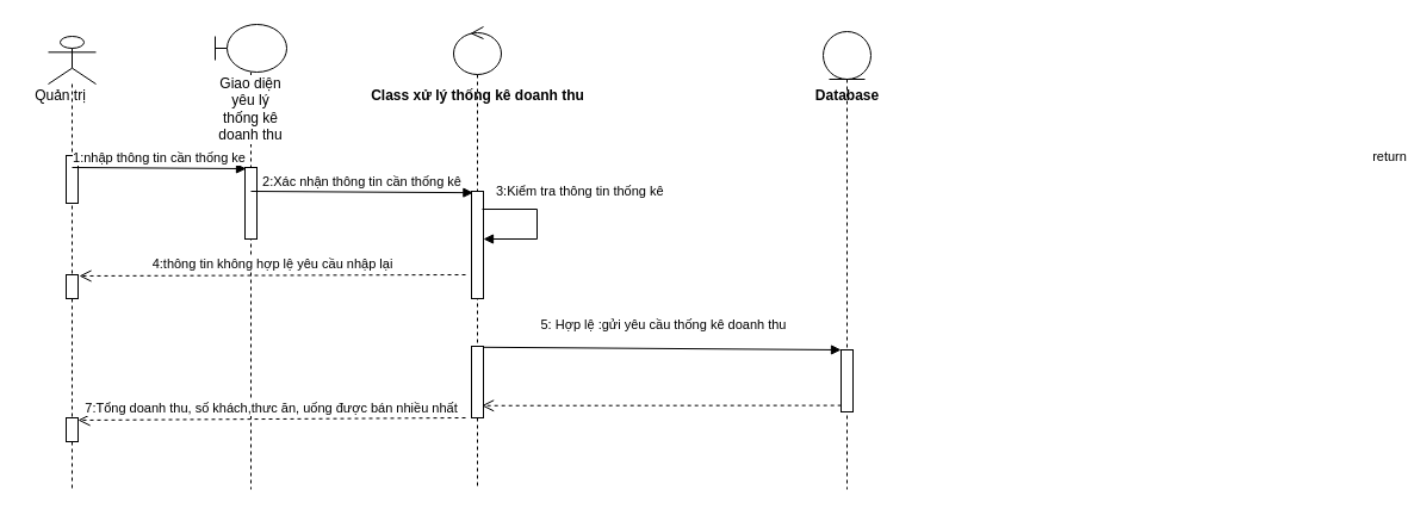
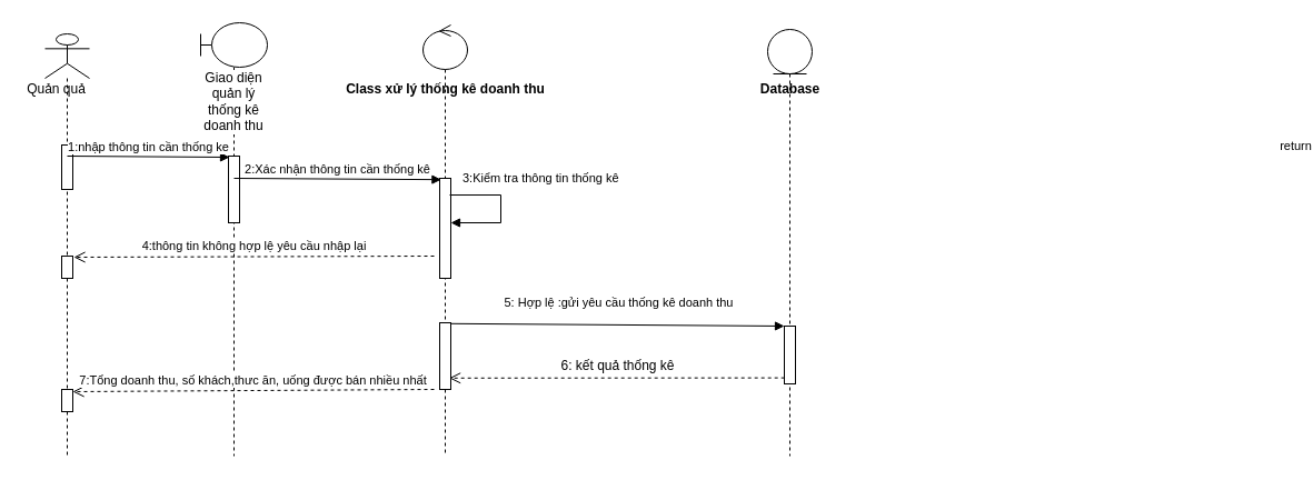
- <mxCell id="3" value="Quản trị" style="text;html=1;align=center;verticalAlign=middle;resizable=0;points=[];;autosize=1;" parent="2" vertex="1"><mxGeometry x="-20" y="40" width="60" height="20" as="geometry" /></mxCell>
+ <mxCell id="3" value="Quản quả" style="text;html=1;align=center;verticalAlign=middle;resizable=0;points=[];;autosize=1;" parent="2" vertex="1"><mxGeometry x="-20" y="40" width="60" height="20" as="geometry" /></mxCell>
- <mxCell id="7" value="Giao diện yêu lý thống kê doanh thu" style="shape=umlLifeline;participant=umlBoundary;perimeter=lifelinePerimeter;whiteSpace=wrap;html=1;container=1;collapsible=0;recursiveResize=0;verticalAlign=top;spacingTop=36;labelBackgroundColor=#ffffff;outlineConnect=0;" parent="1" vertex="1"><mxGeometry x="180" y="20" width="60" height="390" as="geometry" /></mxCell>
+ <mxCell id="7" value="Giao diện quản lý thống kê doanh thu" style="shape=umlLifeline;participant=umlBoundary;perimeter=lifelinePerimeter;whiteSpace=wrap;html=1;container=1;collapsible=0;recursiveResize=0;verticalAlign=top;spacingTop=36;labelBackgroundColor=#ffffff;outlineConnect=0;" parent="1" vertex="1"><mxGeometry x="180" y="20" width="60" height="390" as="geometry" /></mxCell>
+ <mxCell id="14" value="6: kết quả thống kê" style="text;html=1;align=center;verticalAlign=middle;resizable=0;points=[];;autosize=1;" parent="1" vertex="1"><mxGeometry x="495" y="319" width="120" height="20" as="geometry" /></mxCell>
